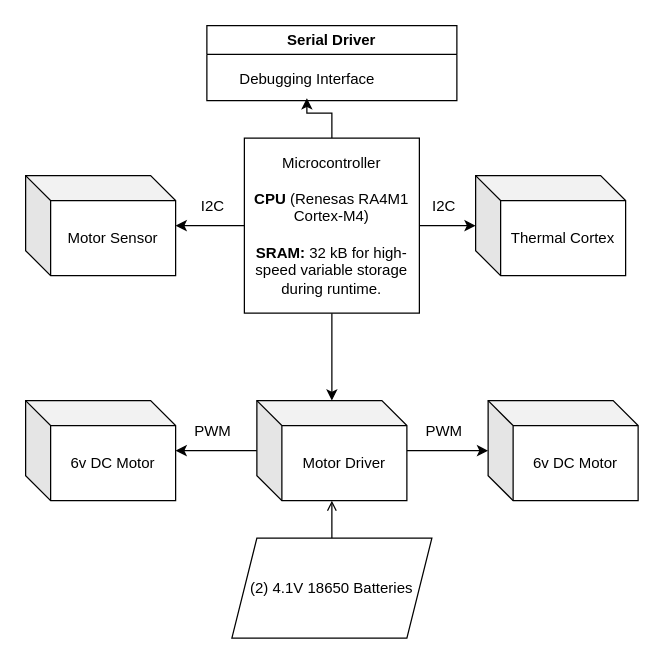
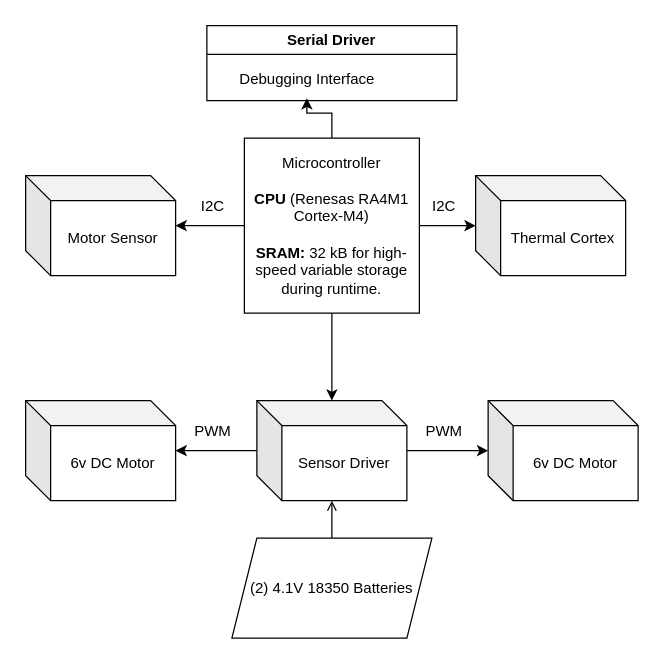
- <mxCell id="11" value="Motor Driver" style="shape=cube;whiteSpace=wrap;html=1;boundedLbl=1;backgroundOutline=1;darkOpacity=0.05;darkOpacity2=0.1;" vertex="1" parent="1"><mxGeometry x="205" y="320" width="120" height="80" as="geometry" /></mxCell>
+ <mxCell id="11" value="Sensor Driver" style="shape=cube;whiteSpace=wrap;html=1;boundedLbl=1;backgroundOutline=1;darkOpacity=0.05;darkOpacity2=0.1;" vertex="1" parent="1"><mxGeometry x="205" y="320" width="120" height="80" as="geometry" /></mxCell>
- <mxCell id="15" value="(2) 4.1V 18650 Batteries" style="shape=parallelogram;perimeter=parallelogramPerimeter;whiteSpace=wrap;html=1;fixedSize=1;" vertex="1" parent="1"><mxGeometry x="185" y="430" width="160" height="80" as="geometry" /></mxCell>
+ <mxCell id="15" value="(2) 4.1V 18350 Batteries" style="shape=parallelogram;perimeter=parallelogramPerimeter;whiteSpace=wrap;html=1;fixedSize=1;" vertex="1" parent="1"><mxGeometry x="185" y="430" width="160" height="80" as="geometry" /></mxCell>
